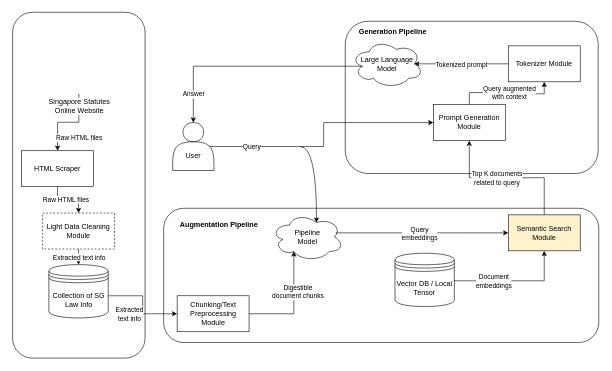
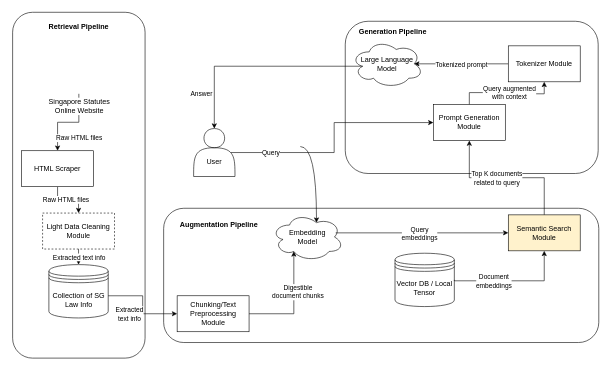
+ <mxCell id="11" value="Retrieval Pipeline" style="text;html=1;align=center;verticalAlign=middle;resizable=0;points=[];autosize=1;strokeColor=none;fillColor=none;fontStyle=1" vertex="1" parent="1"><mxGeometry x="74.5" y="32" width="111" height="26" as="geometry" /></mxCell>
- <mxCell id="40" value="&lt;br&gt;&lt;div&gt;&lt;br&gt;&lt;/div&gt;&lt;div&gt;User&lt;/div&gt;" style="shape=actor;whiteSpace=wrap;html=1;" vertex="1" parent="1"><mxGeometry x="287" y="204" width="69" height="80" as="geometry" /></mxCell>
+ <mxCell id="40" value="&lt;br&gt;&lt;div&gt;&lt;br&gt;&lt;/div&gt;&lt;div&gt;User&lt;/div&gt;" style="shape=actor;whiteSpace=wrap;html=1;" vertex="1" parent="1"><mxGeometry x="322" y="214" width="69" height="80" as="geometry" /></mxCell>
- <mxCell id="21" value="Pipeline&lt;br&gt;Model" style="ellipse;shape=cloud;whiteSpace=wrap;html=1;" vertex="1" parent="1"><mxGeometry x="452" y="355" width="120" height="80" as="geometry" /></mxCell>
+ <mxCell id="21" value="Embedding&lt;br&gt;Model" style="ellipse;shape=cloud;whiteSpace=wrap;html=1;" vertex="1" parent="1"><mxGeometry x="452" y="355" width="120" height="80" as="geometry" /></mxCell>
